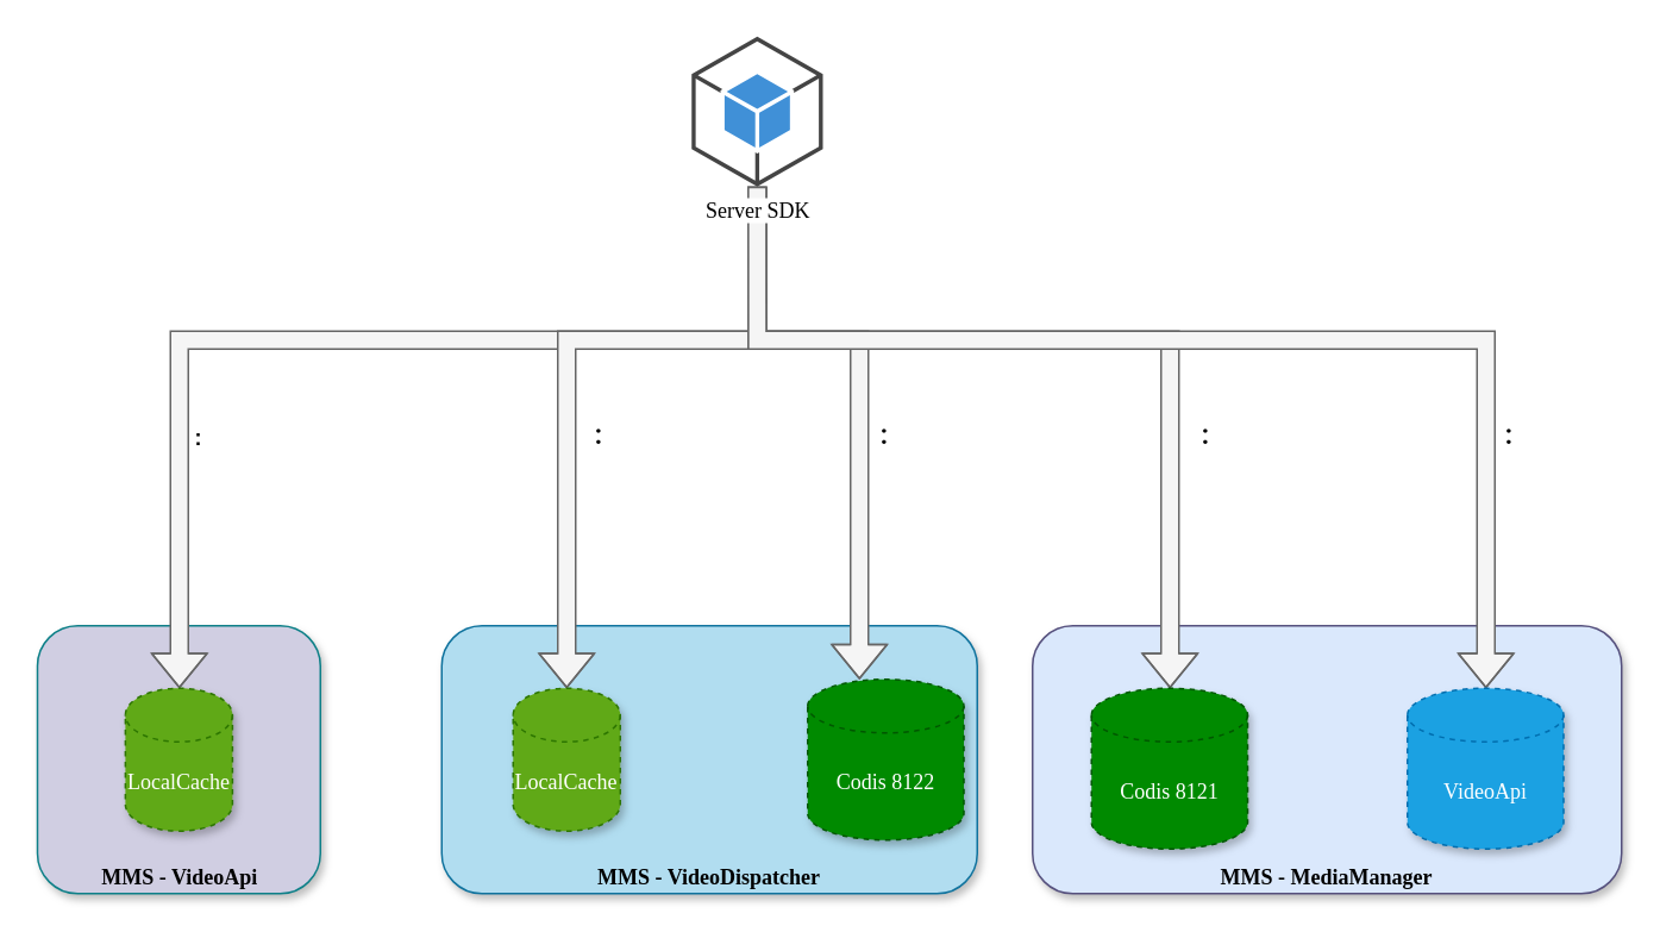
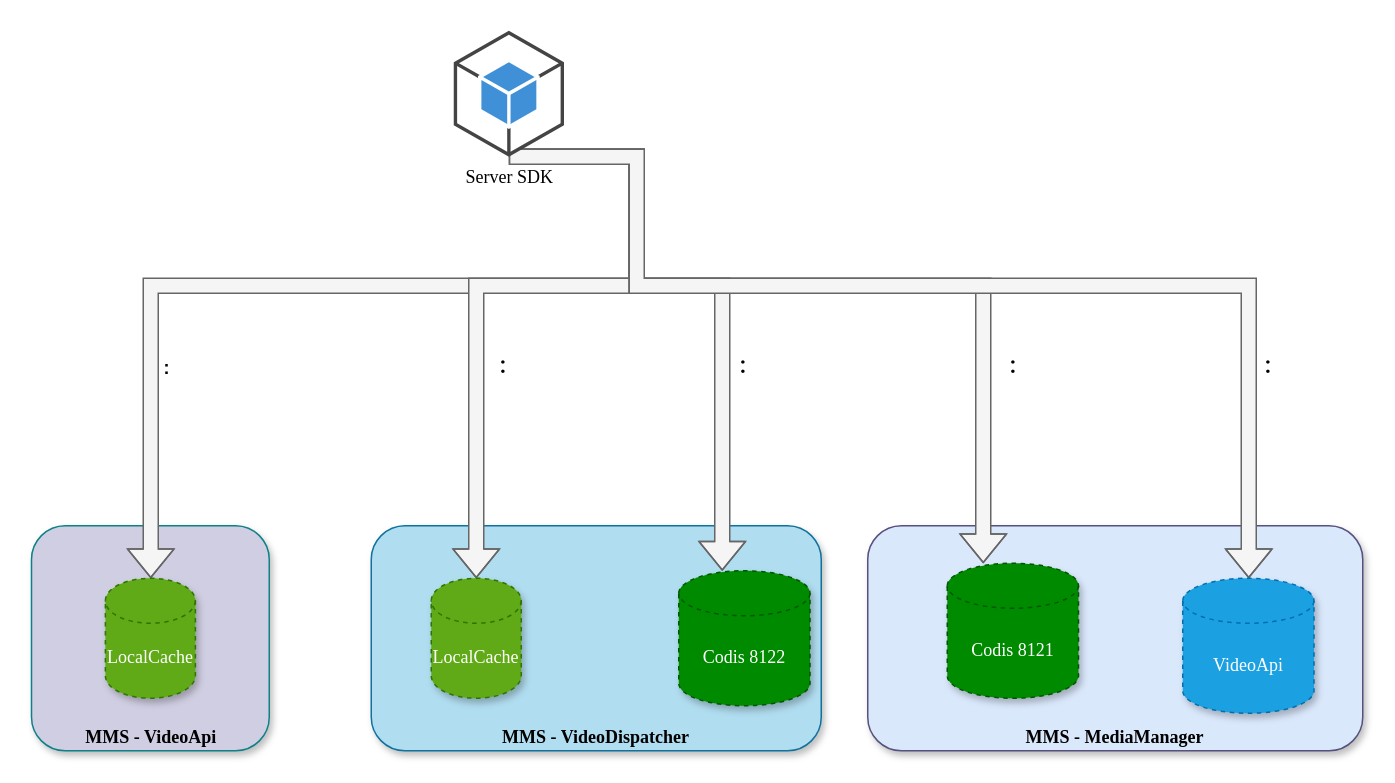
- <mxCell id="10" value="Server SDK" style="outlineConnect=0;dashed=0;verticalLabelPosition=bottom;verticalAlign=top;align=center;html=1;shape=mxgraph.aws3.android;fillColor=#4090D7;gradientColor=none;fontFamily=Times New Roman;labelBackgroundColor=default;" vertex="1" parent="1"><mxGeometry x="387" y="20" width="73.5" height="84" as="geometry" /></mxCell>
+ <mxCell id="10" value="Server SDK" style="outlineConnect=0;dashed=0;verticalLabelPosition=bottom;verticalAlign=top;align=center;html=1;shape=mxgraph.aws3.android;fillColor=#4090D7;gradientColor=none;fontFamily=Times New Roman;labelBackgroundColor=default;" vertex="1" parent="1"><mxGeometry x="302" y="20" width="73.5" height="84" as="geometry" /></mxCell>
- <mxCell id="13" value="Codis 8121" style="shape=cylinder3;whiteSpace=wrap;html=1;boundedLbl=1;backgroundOutline=1;size=15;labelBackgroundColor=none;labelBorderColor=none;fontFamily=Times New Roman;fillColor=#008a00;strokeColor=#005700;sketch=0;shadow=1;dashed=1;fontColor=#ffffff;" vertex="1" parent="1"><mxGeometry x="611" y="385" width="87.5" height="90" as="geometry" /></mxCell>
+ <mxCell id="13" value="Codis 8121" style="shape=cylinder3;whiteSpace=wrap;html=1;boundedLbl=1;backgroundOutline=1;size=15;labelBackgroundColor=none;labelBorderColor=none;fontFamily=Times New Roman;fillColor=#008a00;strokeColor=#005700;sketch=0;shadow=1;dashed=1;fontColor=#ffffff;" vertex="1" parent="1"><mxGeometry x="631" y="375" width="87.5" height="90" as="geometry" /></mxCell>
